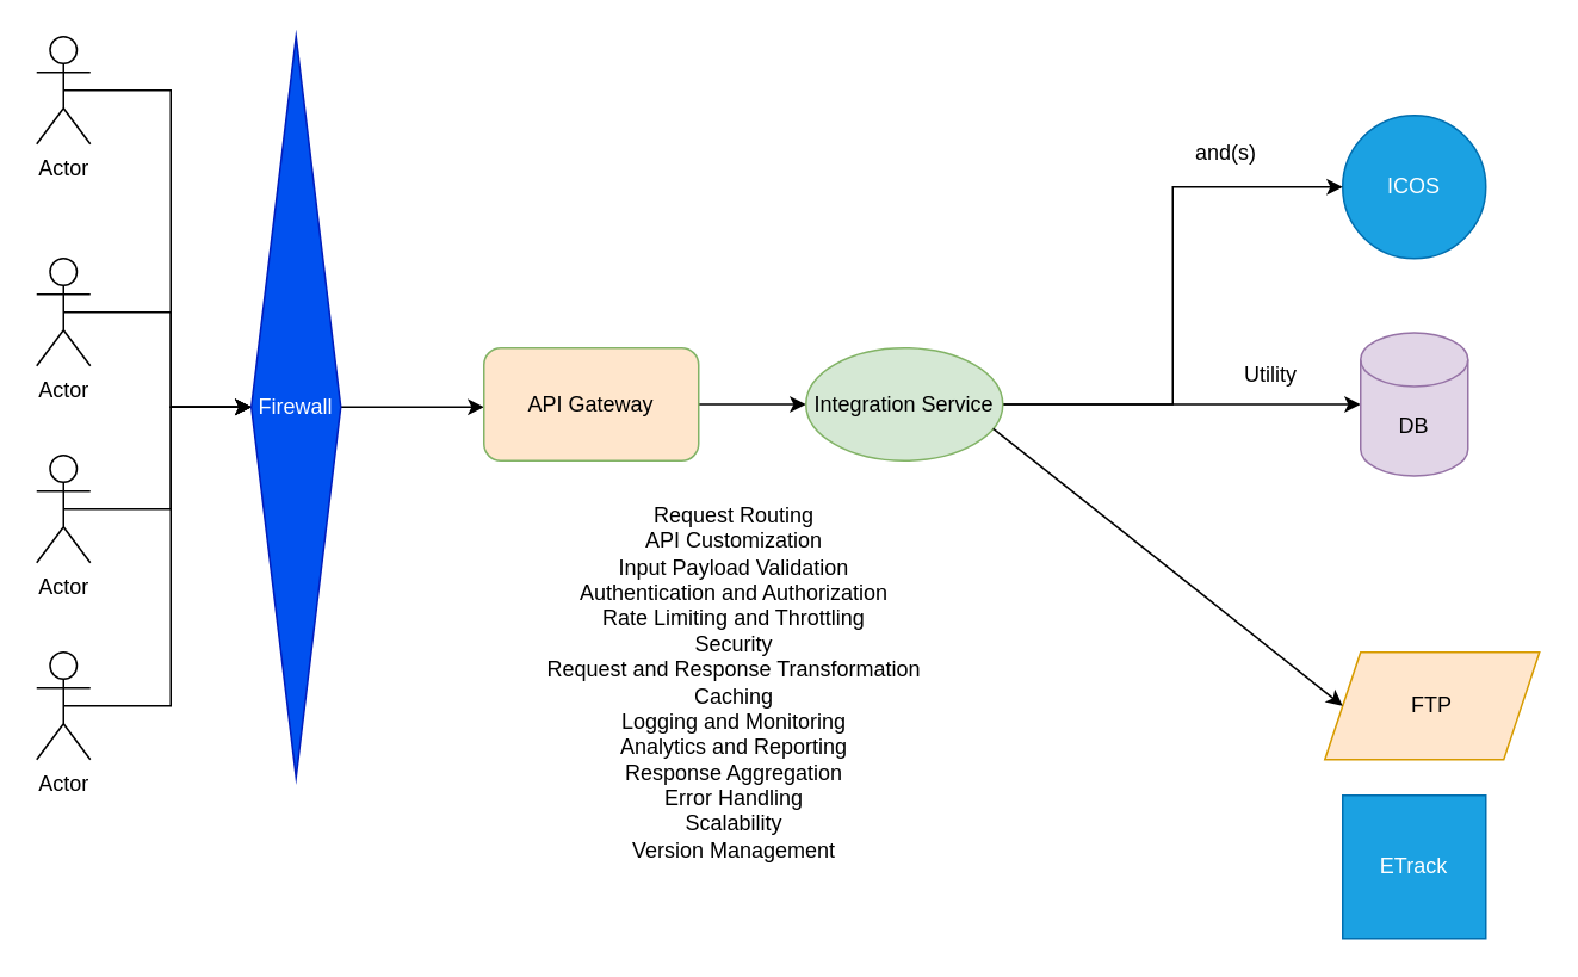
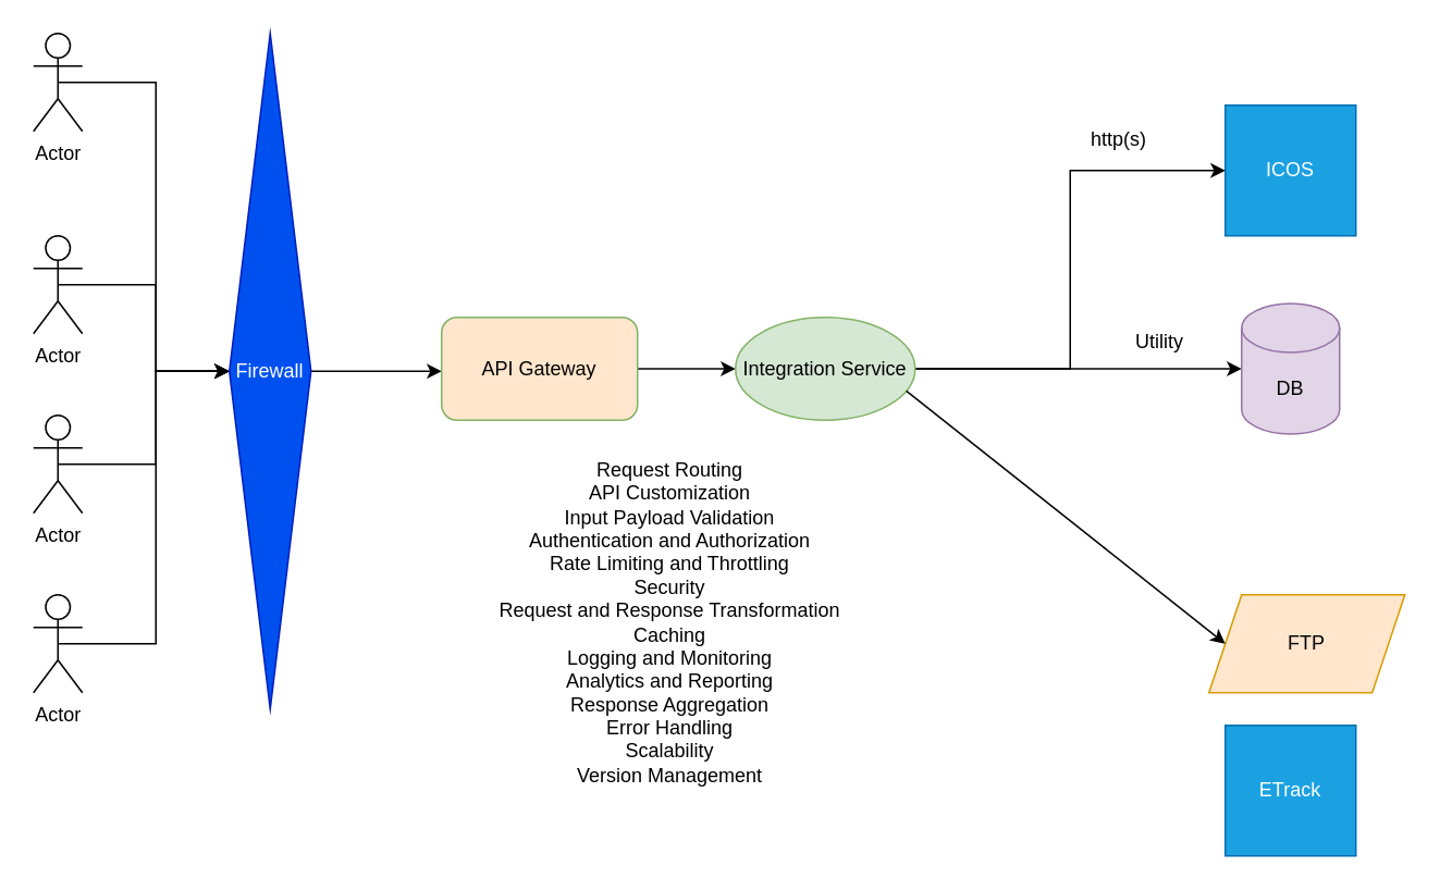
- <mxCell id="16" value="and(s)" style="text;html=1;strokeColor=none;fillColor=none;align=center;verticalAlign=middle;whiteSpace=wrap;rounded=0;" parent="1" vertex="1"><mxGeometry x="650" y="74" width="70" height="21.5" as="geometry" /></mxCell>
+ <mxCell id="16" value="http(s)" style="text;html=1;strokeColor=none;fillColor=none;align=center;verticalAlign=middle;whiteSpace=wrap;rounded=0;" parent="1" vertex="1"><mxGeometry x="650" y="74" width="70" height="21.5" as="geometry" /></mxCell>
- <mxCell id="13" value="ICOS" style="ellipse;whiteSpace=wrap;html=1;aspect=fixed;fillColor=#1ba1e2;fontColor=#ffffff;strokeColor=#006EAF;" parent="1" vertex="1"><mxGeometry x="750" y="64" width="80" height="80" as="geometry" /></mxCell>
+ <mxCell id="13" value="ICOS" style="whiteSpace=wrap;html=1;aspect=fixed;fillColor=#1ba1e2;fontColor=#ffffff;strokeColor=#006EAF;" parent="1" vertex="1"><mxGeometry x="750" y="64" width="80" height="80" as="geometry" /></mxCell>
